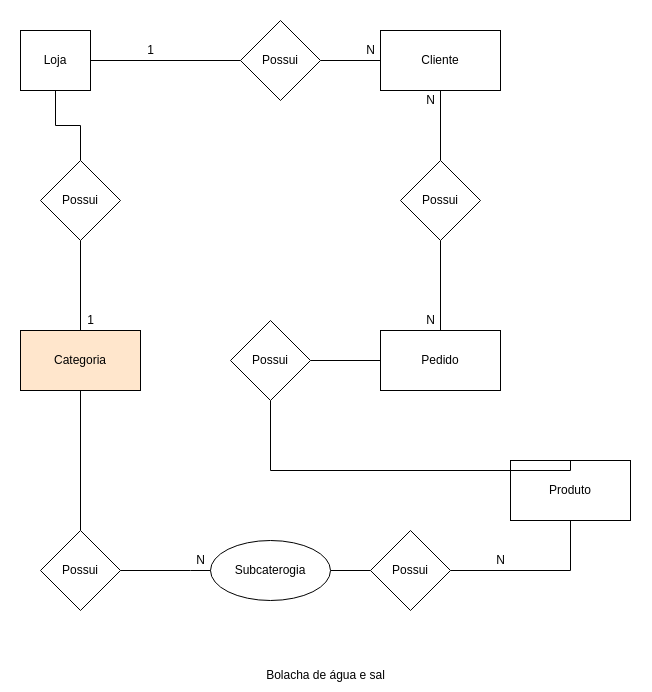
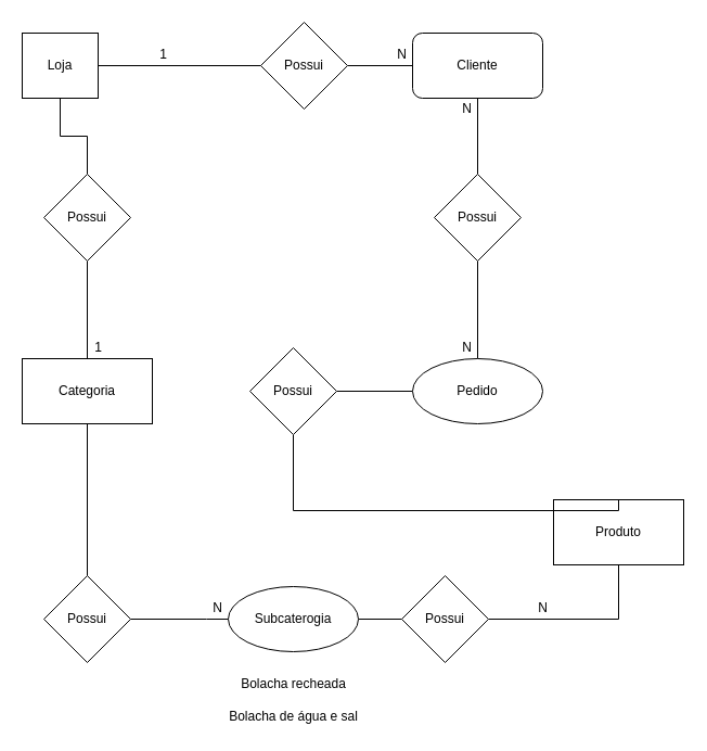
- <mxCell id="20" value="Cliente" style="whiteSpace=wrap;html=1;rounded=0;" vertex="1" parent="1"><mxGeometry x="380" y="30" width="120" height="60" as="geometry" /></mxCell>
+ <mxCell id="20" value="Cliente" style="whiteSpace=wrap;html=1;rounded=1;" vertex="1" parent="1"><mxGeometry x="380" y="30" width="120" height="60" as="geometry" /></mxCell>
- <mxCell id="8" value="Categoria" style="whiteSpace=wrap;html=1;rounded=0;fillColor=#ffe6cc;" vertex="1" parent="1"><mxGeometry x="20" y="330" width="120" height="60" as="geometry" /></mxCell>
+ <mxCell id="8" value="Categoria" style="whiteSpace=wrap;html=1;rounded=0;" vertex="1" parent="1"><mxGeometry x="20" y="330" width="120" height="60" as="geometry" /></mxCell>
- <mxCell id="24" value="Pedido" style="whiteSpace=wrap;html=1;rounded=0;" vertex="1" parent="1"><mxGeometry x="380" y="330" width="120" height="60" as="geometry" /></mxCell>
+ <mxCell id="24" value="Pedido" style="ellipse;whiteSpace=wrap;html=1;" vertex="1" parent="1"><mxGeometry x="380" y="330" width="120" height="60" as="geometry" /></mxCell>
+ <mxCell id="15" value="Bolacha recheada" style="text;html=1;align=center;verticalAlign=middle;resizable=0;points=[];autosize=1;" vertex="1" parent="1"><mxGeometry x="215" y="620" width="110" height="20" as="geometry" /></mxCell>
- <mxCell id="16" value="Bolacha de água e sal" style="text;html=1;align=center;verticalAlign=middle;resizable=0;points=[];autosize=1;" vertex="1" parent="1"><mxGeometry x="260" y="665" width="130" height="20" as="geometry" /></mxCell>
+ <mxCell id="16" value="Bolacha de água e sal" style="text;html=1;align=center;verticalAlign=middle;resizable=0;points=[];autosize=1;" vertex="1" parent="1"><mxGeometry x="205" y="650" width="130" height="20" as="geometry" /></mxCell>
